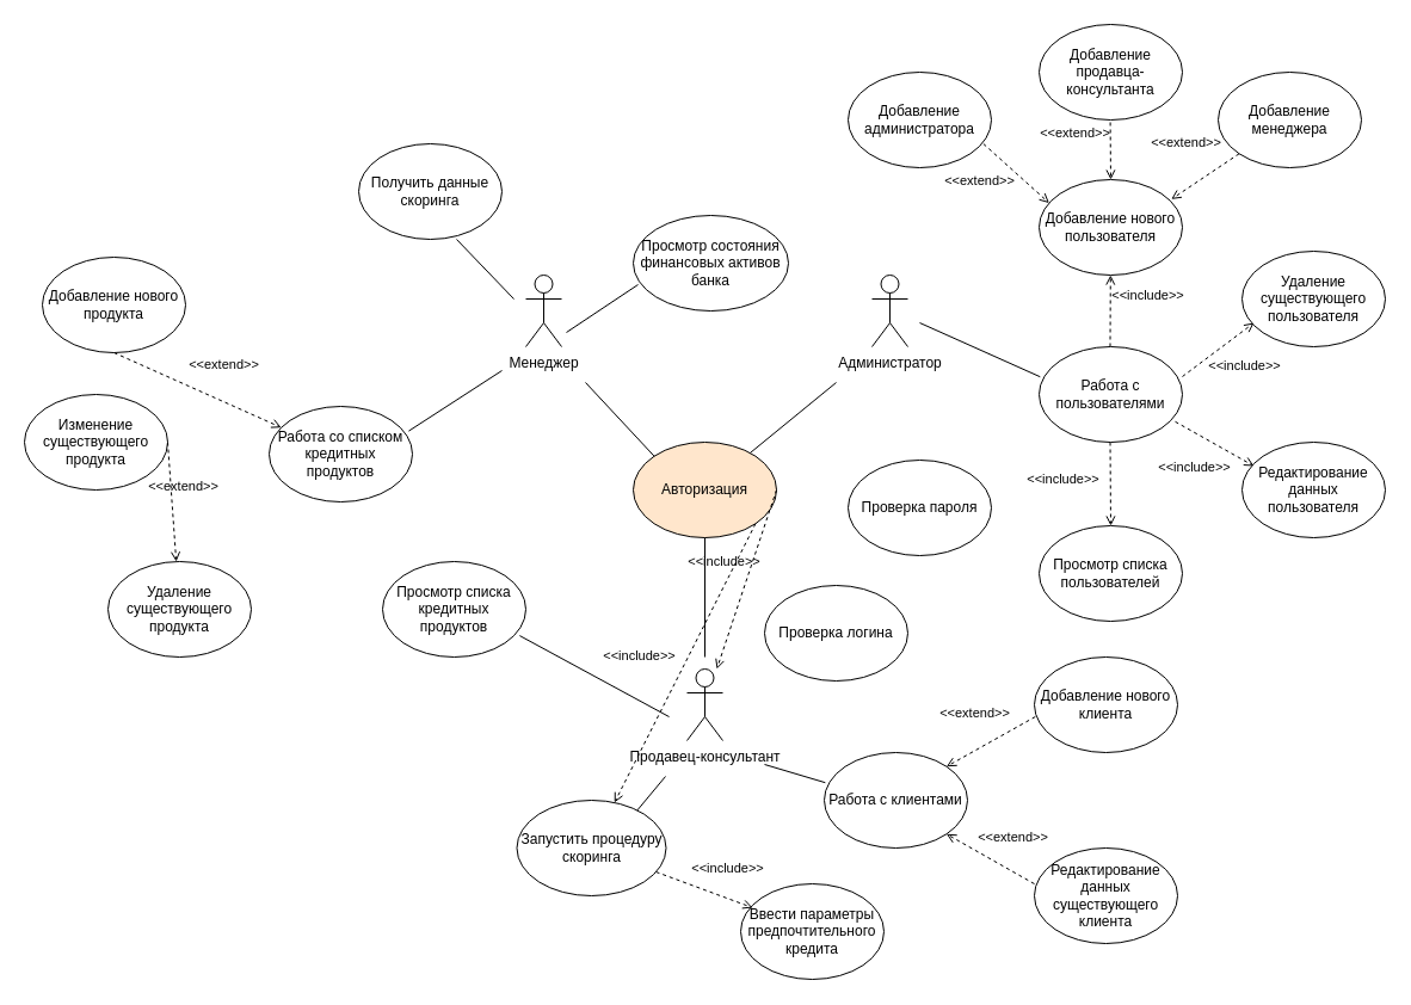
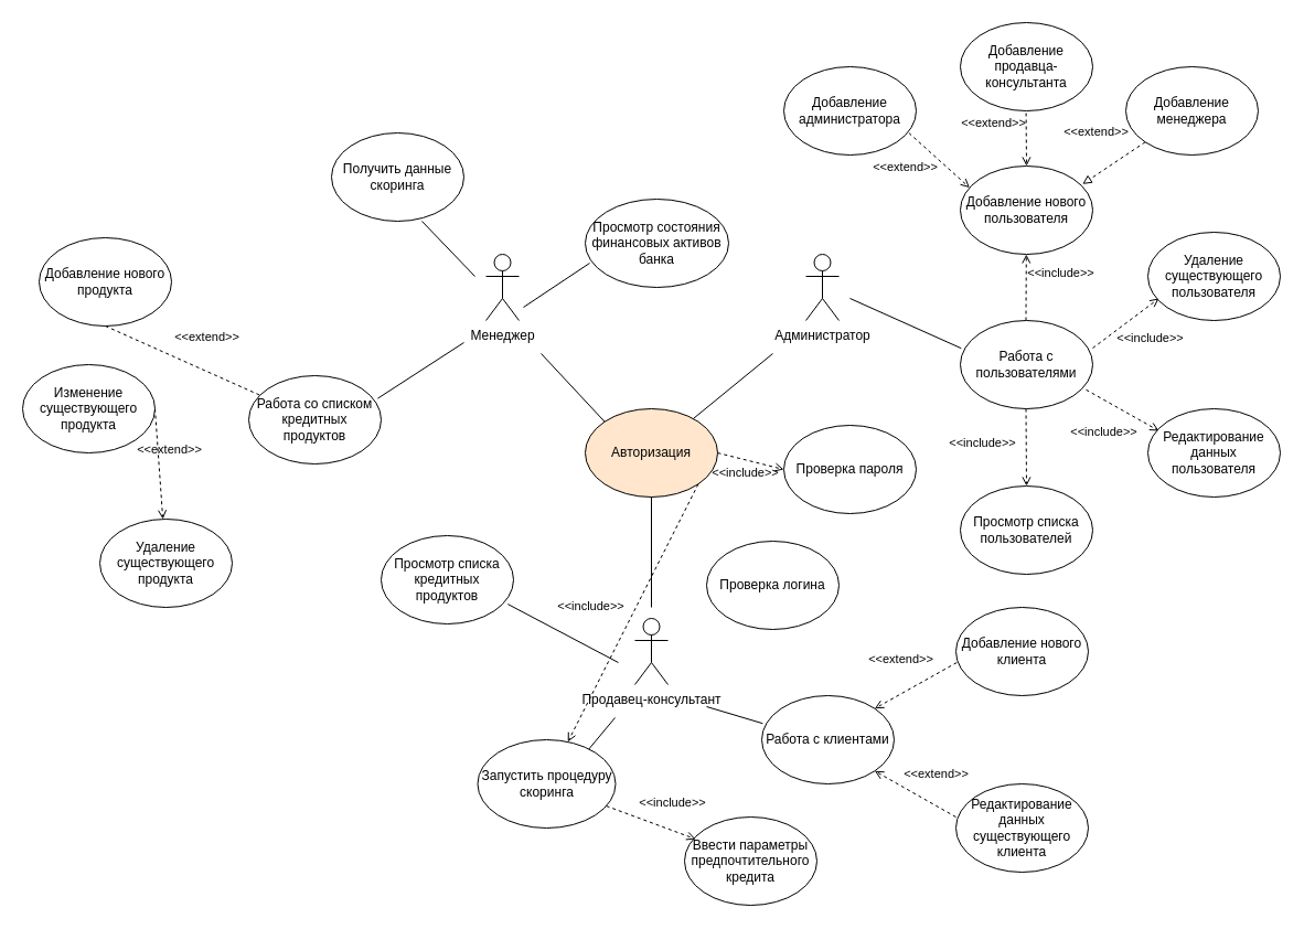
- <mxCell id="2" value="&amp;lt;&amp;lt;extend&amp;gt;&amp;gt;" style="html=1;verticalAlign=bottom;labelBackgroundColor=none;endArrow=open;endFill=0;dashed=1;rounded=0;fillColor=#FFFFFF;strokeColor=#000000;entryX=0.923;entryY=0.205;entryDx=0;entryDy=0;entryPerimeter=0;exitX=0;exitY=1;exitDx=0;exitDy=0;" parent="1" source="12" target="7" edge="1"><mxGeometry x="0.084" y="-24" width="160" relative="1" as="geometry"><mxPoint x="1030" y="100" as="sourcePoint" /><mxPoint x="1072" y="40" as="targetPoint" /><mxPoint y="-1" as="offset" /></mxGeometry></mxCell>
+ <mxCell id="2" value="&amp;lt;&amp;lt;extend&amp;gt;&amp;gt;" style="html=1;verticalAlign=bottom;labelBackgroundColor=none;endArrow=block;endFill=0;dashed=1;rounded=0;fillColor=#FFFFFF;strokeColor=#000000;entryX=0.923;entryY=0.205;entryDx=0;entryDy=0;entryPerimeter=0;exitX=0;exitY=1;exitDx=0;exitDy=0;" parent="1" source="12" target="7" edge="1"><mxGeometry x="0.084" y="-24" width="160" relative="1" as="geometry"><mxPoint x="1030" y="100" as="sourcePoint" /><mxPoint x="1072" y="40" as="targetPoint" /><mxPoint y="-1" as="offset" /></mxGeometry></mxCell>
- <mxCell id="32" value="&amp;lt;&amp;lt;extend&amp;gt;&amp;gt;" style="html=1;verticalAlign=bottom;labelBackgroundColor=none;endArrow=open;endFill=0;dashed=1;rounded=0;fillColor=#FFFFFF;strokeColor=#000000;exitX=0.5;exitY=1;exitDx=0;exitDy=0;" edge="1" parent="1" source="29" target="28"><mxGeometry x="0.202" y="20" width="160" relative="1" as="geometry"><mxPoint x="340.53" y="298" as="sourcePoint" /><mxPoint x="280" y="340" as="targetPoint" /><mxPoint as="offset" /></mxGeometry></mxCell>
+ <mxCell id="32" value="&amp;lt;&amp;lt;extend&amp;gt;&amp;gt;" style="html=1;verticalAlign=bottom;labelBackgroundColor=none;endArrow=none;endFill=0;dashed=1;rounded=0;fillColor=#FFFFFF;strokeColor=#000000;exitX=0.5;exitY=1;exitDx=0;exitDy=0;" edge="1" parent="1" source="29" target="28"><mxGeometry x="0.202" y="20" width="160" relative="1" as="geometry"><mxPoint x="340.53" y="298" as="sourcePoint" /><mxPoint x="280" y="340" as="targetPoint" /><mxPoint as="offset" /></mxGeometry></mxCell>
- <mxCell id="25" value="&amp;lt;&amp;lt;include&amp;gt;&amp;gt;" style="html=1;verticalAlign=bottom;labelBackgroundColor=none;endArrow=open;endFill=0;dashed=1;rounded=0;fillColor=#FFFFFF;strokeColor=#000000;exitX=1;exitY=0.5;exitDx=0;exitDy=0;" edge="1" parent="1" source="17" target="21"><mxGeometry y="-20" width="160" relative="1" as="geometry"><mxPoint x="470" y="460" as="sourcePoint" /><mxPoint x="480" y="470" as="targetPoint" /><mxPoint as="offset" /></mxGeometry></mxCell>
+ <mxCell id="25" value="&amp;lt;&amp;lt;include&amp;gt;&amp;gt;" style="html=1;verticalAlign=bottom;labelBackgroundColor=none;endArrow=open;endFill=0;dashed=1;rounded=0;fillColor=#FFFFFF;strokeColor=#000000;exitX=1;exitY=0.5;exitDx=0;exitDy=0;entryX=0;entryY=0.5;entryDx=0;entryDy=0;" edge="1" parent="1" source="17" target="26"><mxGeometry y="-20" width="160" relative="1" as="geometry"><mxPoint x="470" y="460" as="sourcePoint" /><mxPoint x="480" y="470" as="targetPoint" /><mxPoint as="offset" /></mxGeometry></mxCell>
- <mxCell id="44" value="Просмотр списка кредитных продуктов" style="ellipse;whiteSpace=wrap;html=1;" vertex="1" parent="1"><mxGeometry x="320" y="470" width="120" height="80" as="geometry" /></mxCell>
+ <mxCell id="44" value="Просмотр списка кредитных продуктов" style="ellipse;whiteSpace=wrap;html=1;" vertex="1" parent="1"><mxGeometry x="345" y="485" width="120" height="80" as="geometry" /></mxCell>
